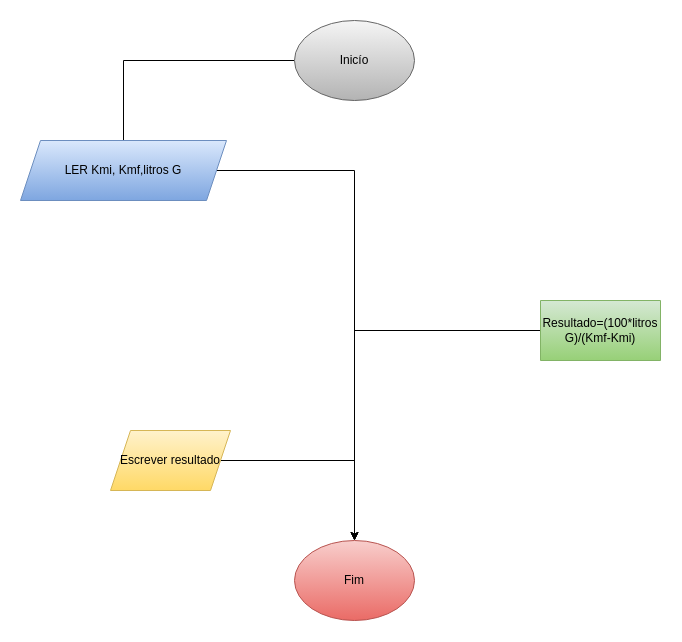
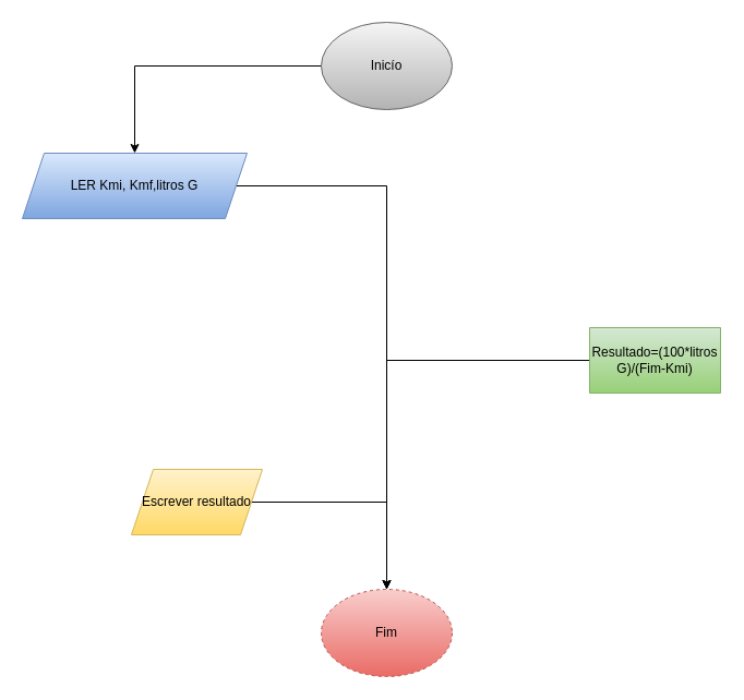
- <mxCell id="2" value="" style="edgeStyle=orthogonalEdgeStyle;rounded=0;orthogonalLoop=1;jettySize=auto;html=1;endArrow=none;" edge="1" parent="1" source="3" target="6"><mxGeometry relative="1" as="geometry" /></mxCell>
+ <mxCell id="2" value="" style="edgeStyle=orthogonalEdgeStyle;rounded=0;orthogonalLoop=1;jettySize=auto;html=1;" edge="1" parent="1" source="3" target="6"><mxGeometry relative="1" as="geometry" /></mxCell>
- <mxCell id="8" value="Resultado=(100*litros G)/(Kmf-Kmi)" style="shape=parallelogram;perimeter=parallelogramPerimeter;whiteSpace=wrap;html=1;fixedSize=1;size=-4;fillColor=#d5e8d4;strokeColor=#82b366;gradientColor=#97d077;" vertex="1" parent="1"><mxGeometry x="540" y="300" width="120" height="60" as="geometry" /></mxCell>
+ <mxCell id="8" value="Resultado=(100*litros G)/(Fim-Kmi)" style="shape=parallelogram;perimeter=parallelogramPerimeter;whiteSpace=wrap;html=1;fixedSize=1;size=-4;fillColor=#d5e8d4;strokeColor=#82b366;gradientColor=#97d077;" vertex="1" parent="1"><mxGeometry x="540" y="300" width="120" height="60" as="geometry" /></mxCell>
- <mxCell id="10" value="Escrever resultado" style="shape=parallelogram;perimeter=parallelogramPerimeter;whiteSpace=wrap;html=1;fixedSize=1;fillColor=#fff2cc;strokeColor=#d6b656;gradientColor=#ffd966;" vertex="1" parent="1"><mxGeometry x="110" y="430" width="120" height="60" as="geometry" /></mxCell>
+ <mxCell id="10" value="Escrever resultado" style="shape=parallelogram;perimeter=parallelogramPerimeter;whiteSpace=wrap;html=1;fixedSize=1;fillColor=#fff2cc;strokeColor=#d6b656;gradientColor=#ffd966;" vertex="1" parent="1"><mxGeometry x="120" y="430" width="120" height="60" as="geometry" /></mxCell>
- <mxCell id="4" value="Fim" style="ellipse;whiteSpace=wrap;html=1;fillColor=#f8cecc;gradientColor=#ea6b66;strokeColor=#b85450;" vertex="1" parent="1"><mxGeometry x="294" y="540" width="120" height="80" as="geometry" /></mxCell>
+ <mxCell id="4" value="Fim" style="ellipse;whiteSpace=wrap;html=1;fillColor=#f8cecc;gradientColor=#ea6b66;strokeColor=#b85450;dashed=1;" vertex="1" parent="1"><mxGeometry x="294" y="540" width="120" height="80" as="geometry" /></mxCell>
